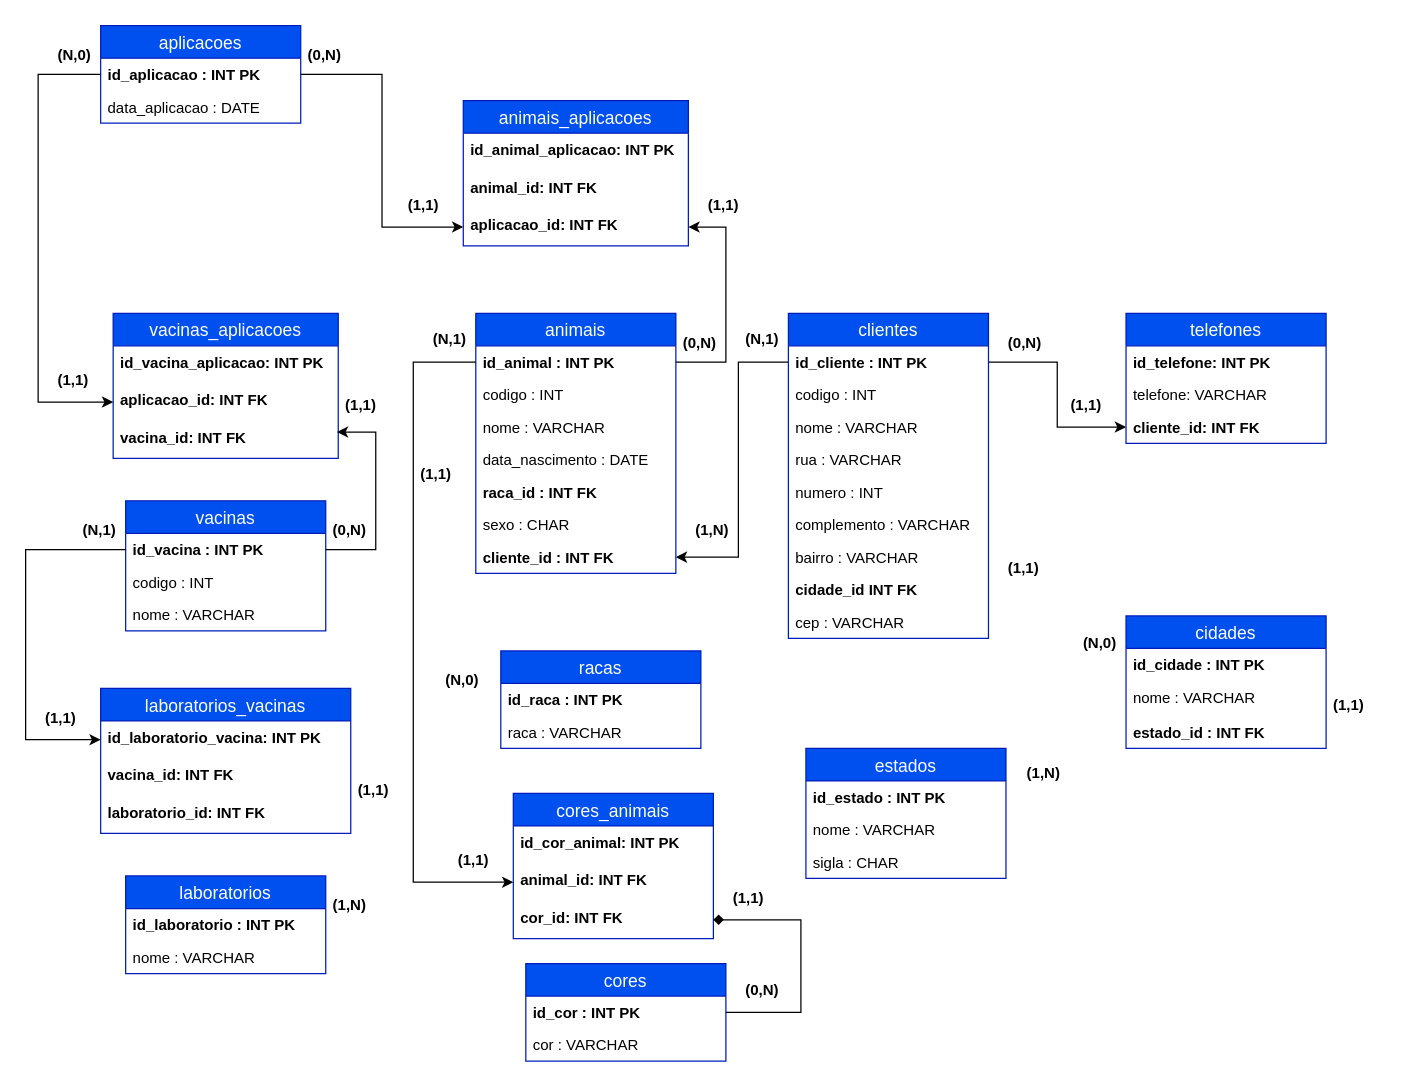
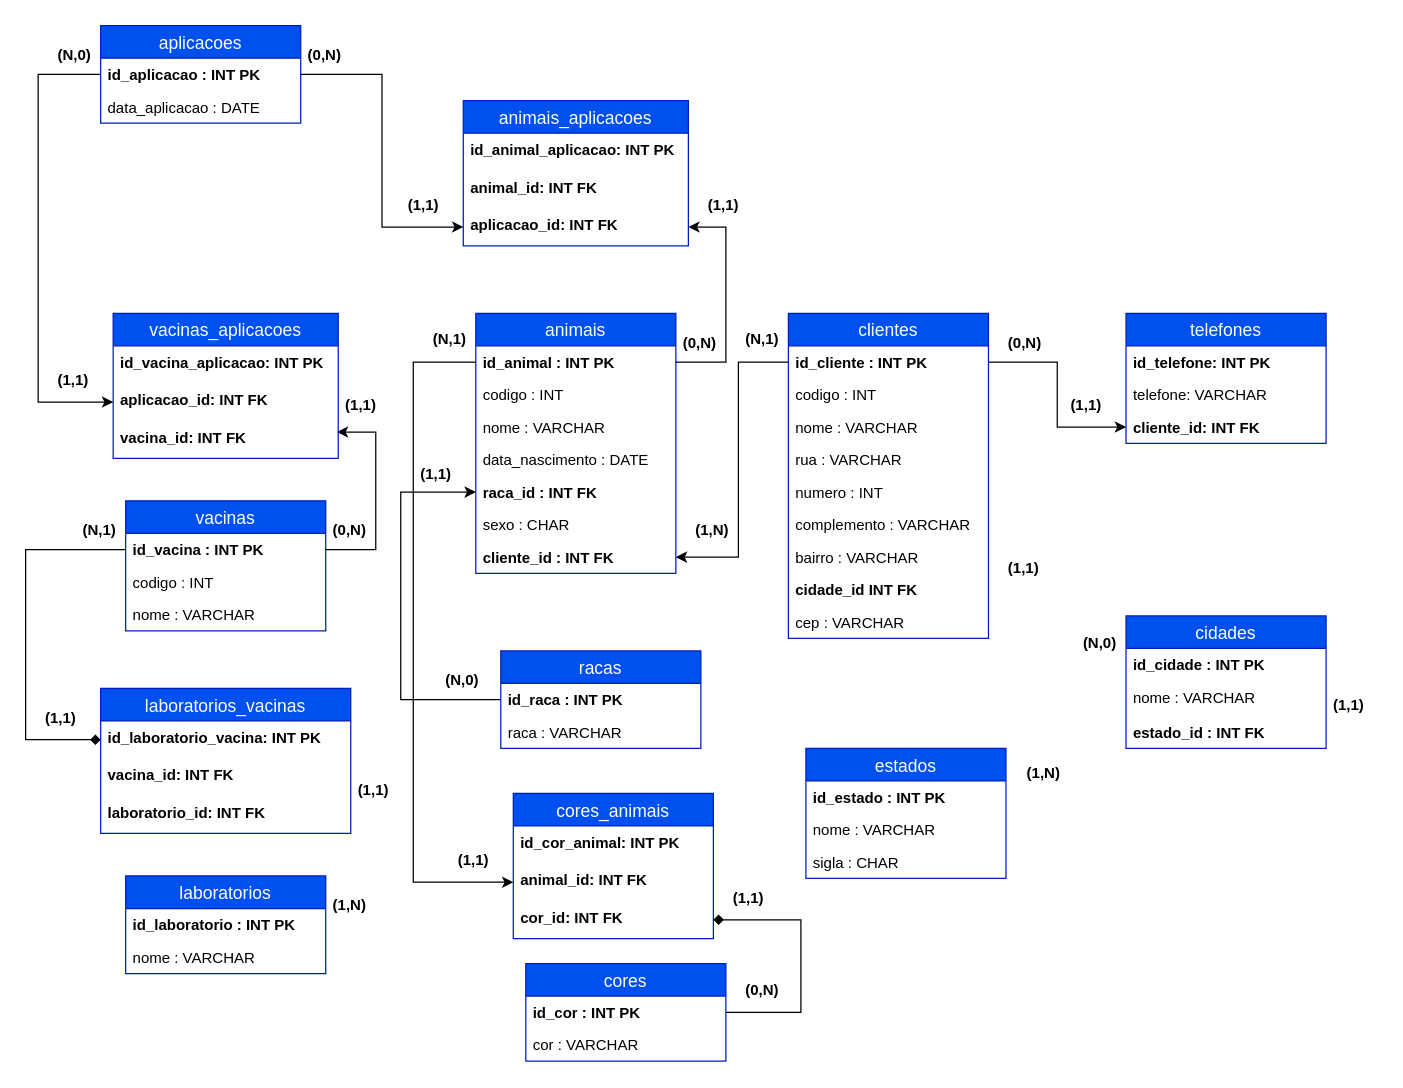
+ <mxCell id="3" style="edgeStyle=orthogonalEdgeStyle;rounded=0;orthogonalLoop=1;jettySize=auto;html=1;exitX=0;exitY=0.5;exitDx=0;exitDy=0;entryX=0;entryY=0.5;entryDx=0;entryDy=0;" parent="1" source="50" target="44" edge="1"><mxGeometry relative="1" as="geometry"><Array as="points"><mxPoint x="370" y="559" /><mxPoint x="320" y="559" /><mxPoint x="320" y="393" /></Array></mxGeometry></mxCell>
- <mxCell id="67" style="edgeStyle=orthogonalEdgeStyle;rounded=0;orthogonalLoop=1;jettySize=auto;html=1;exitX=0;exitY=0.5;exitDx=0;exitDy=0;entryX=0;entryY=0.5;entryDx=0;entryDy=0;fontColor=#000000;" edge="1" parent="1" source="35" target="60"><mxGeometry relative="1" as="geometry"><Array as="points"><mxPoint x="20" y="439" /><mxPoint x="20" y="591" /></Array></mxGeometry></mxCell>
+ <mxCell id="67" style="edgeStyle=orthogonalEdgeStyle;rounded=0;orthogonalLoop=1;jettySize=auto;html=1;exitX=0;exitY=0.5;exitDx=0;exitDy=0;entryX=0;entryY=0.5;entryDx=0;entryDy=0;fontColor=#000000;endArrow=diamond;" edge="1" parent="1" source="35" target="60"><mxGeometry relative="1" as="geometry"><Array as="points"><mxPoint x="20" y="439" /><mxPoint x="20" y="591" /></Array></mxGeometry></mxCell>
